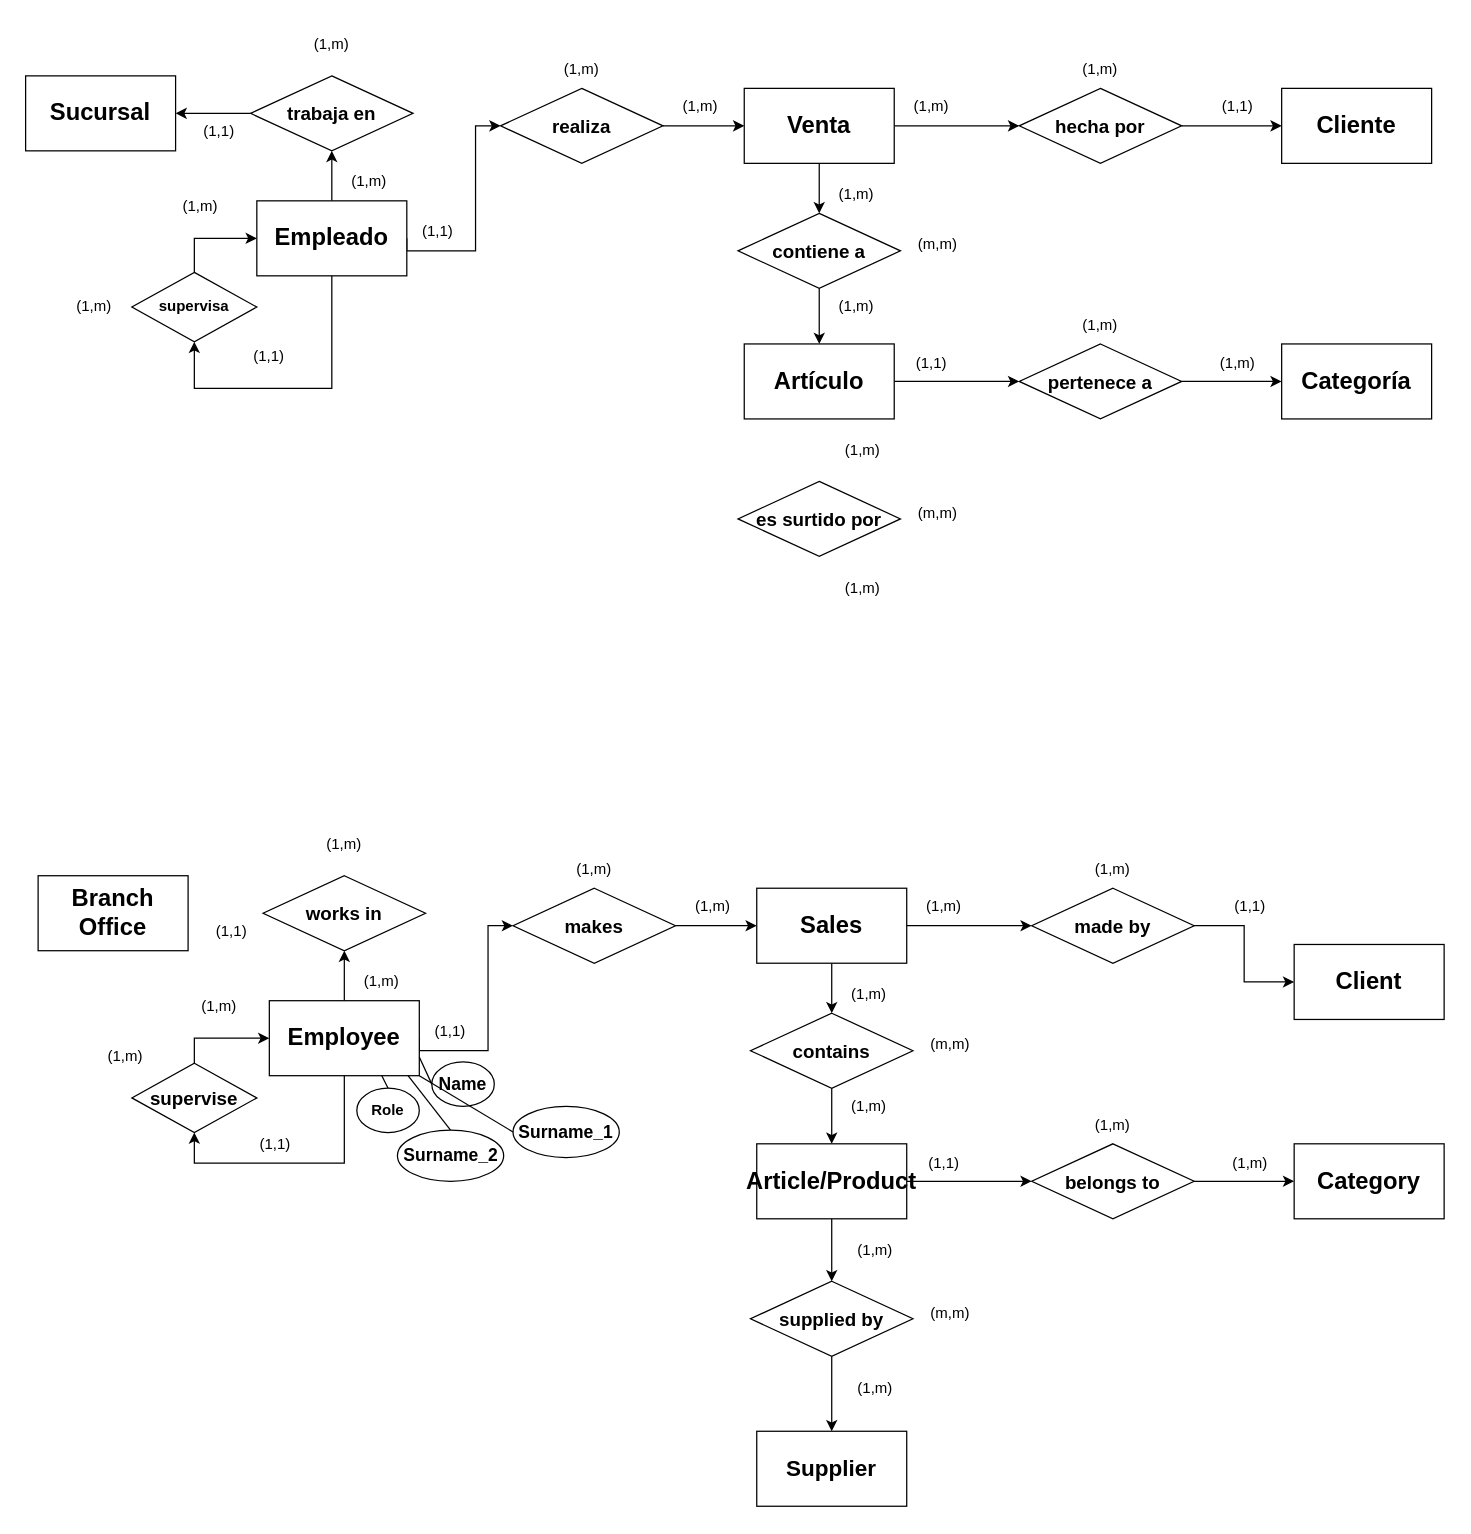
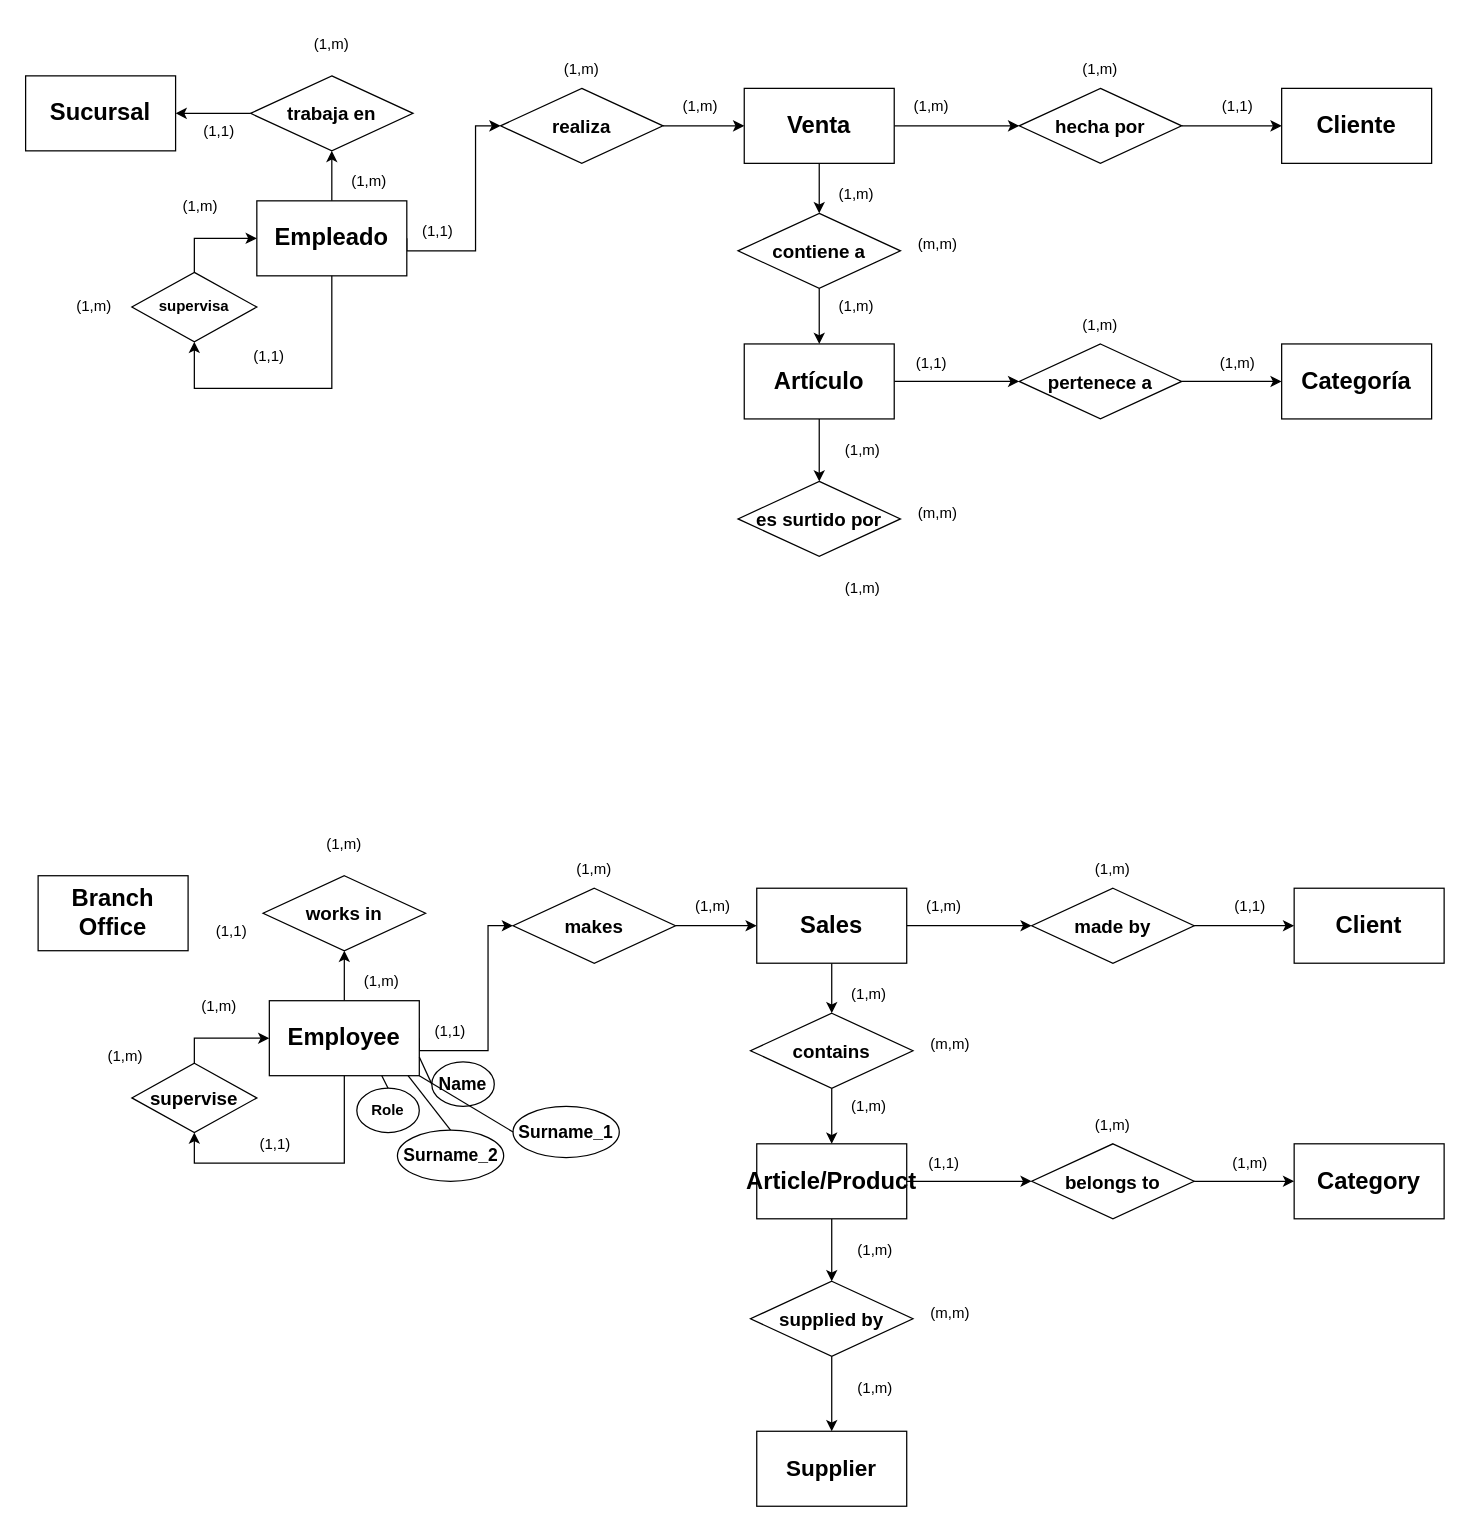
+ <mxCell id="3" style="edgeStyle=orthogonalEdgeStyle;rounded=0;orthogonalLoop=1;jettySize=auto;html=1;exitX=0.5;exitY=1;exitDx=0;exitDy=0;entryX=0.5;entryY=0;entryDx=0;entryDy=0;" parent="1" source="4" target="17" edge="1"><mxGeometry relative="1" as="geometry" /></mxCell>
- <mxCell id="54" value="&lt;font style=&quot;font-size: 19px;&quot;&gt;&lt;b&gt;&lt;font&gt;Client&lt;/font&gt;&lt;/b&gt;&lt;/font&gt;" style="rounded=0;whiteSpace=wrap;html=1;" parent="1" vertex="1"><mxGeometry x="1035" y="755" width="120" height="60" as="geometry" /></mxCell>
+ <mxCell id="54" value="&lt;font style=&quot;font-size: 19px;&quot;&gt;&lt;b&gt;&lt;font&gt;Client&lt;/font&gt;&lt;/b&gt;&lt;/font&gt;" style="rounded=0;whiteSpace=wrap;html=1;" parent="1" vertex="1"><mxGeometry x="1035" y="710" width="120" height="60" as="geometry" /></mxCell>
